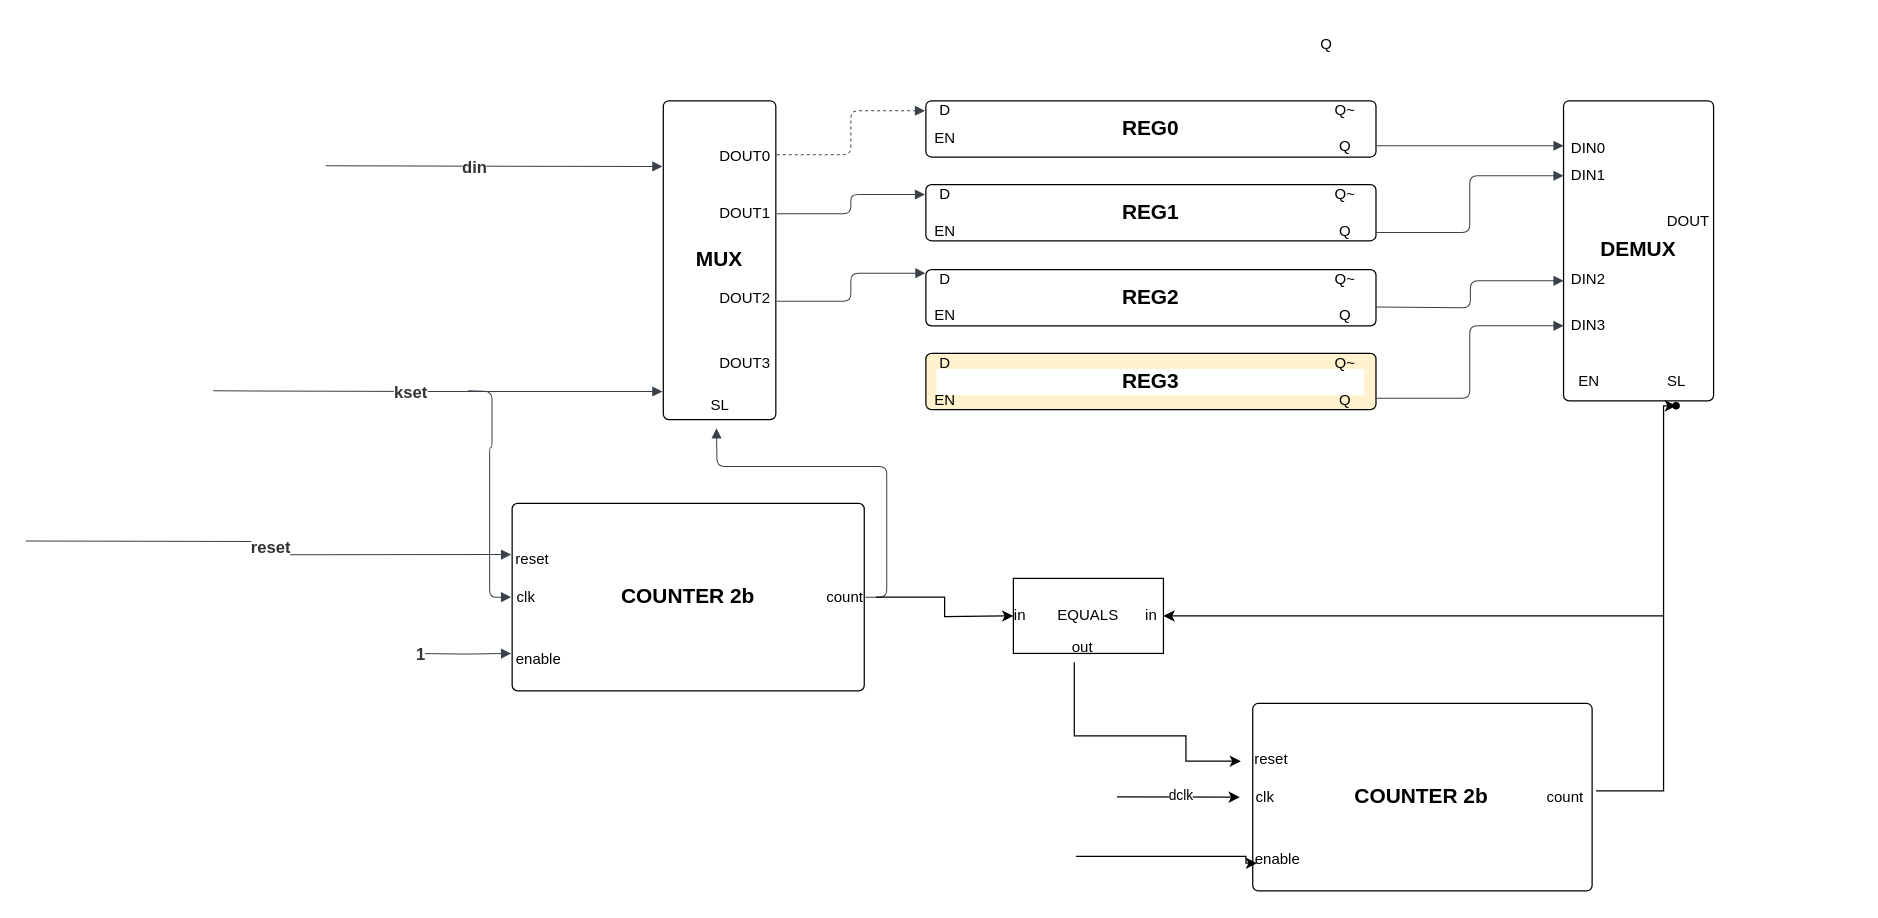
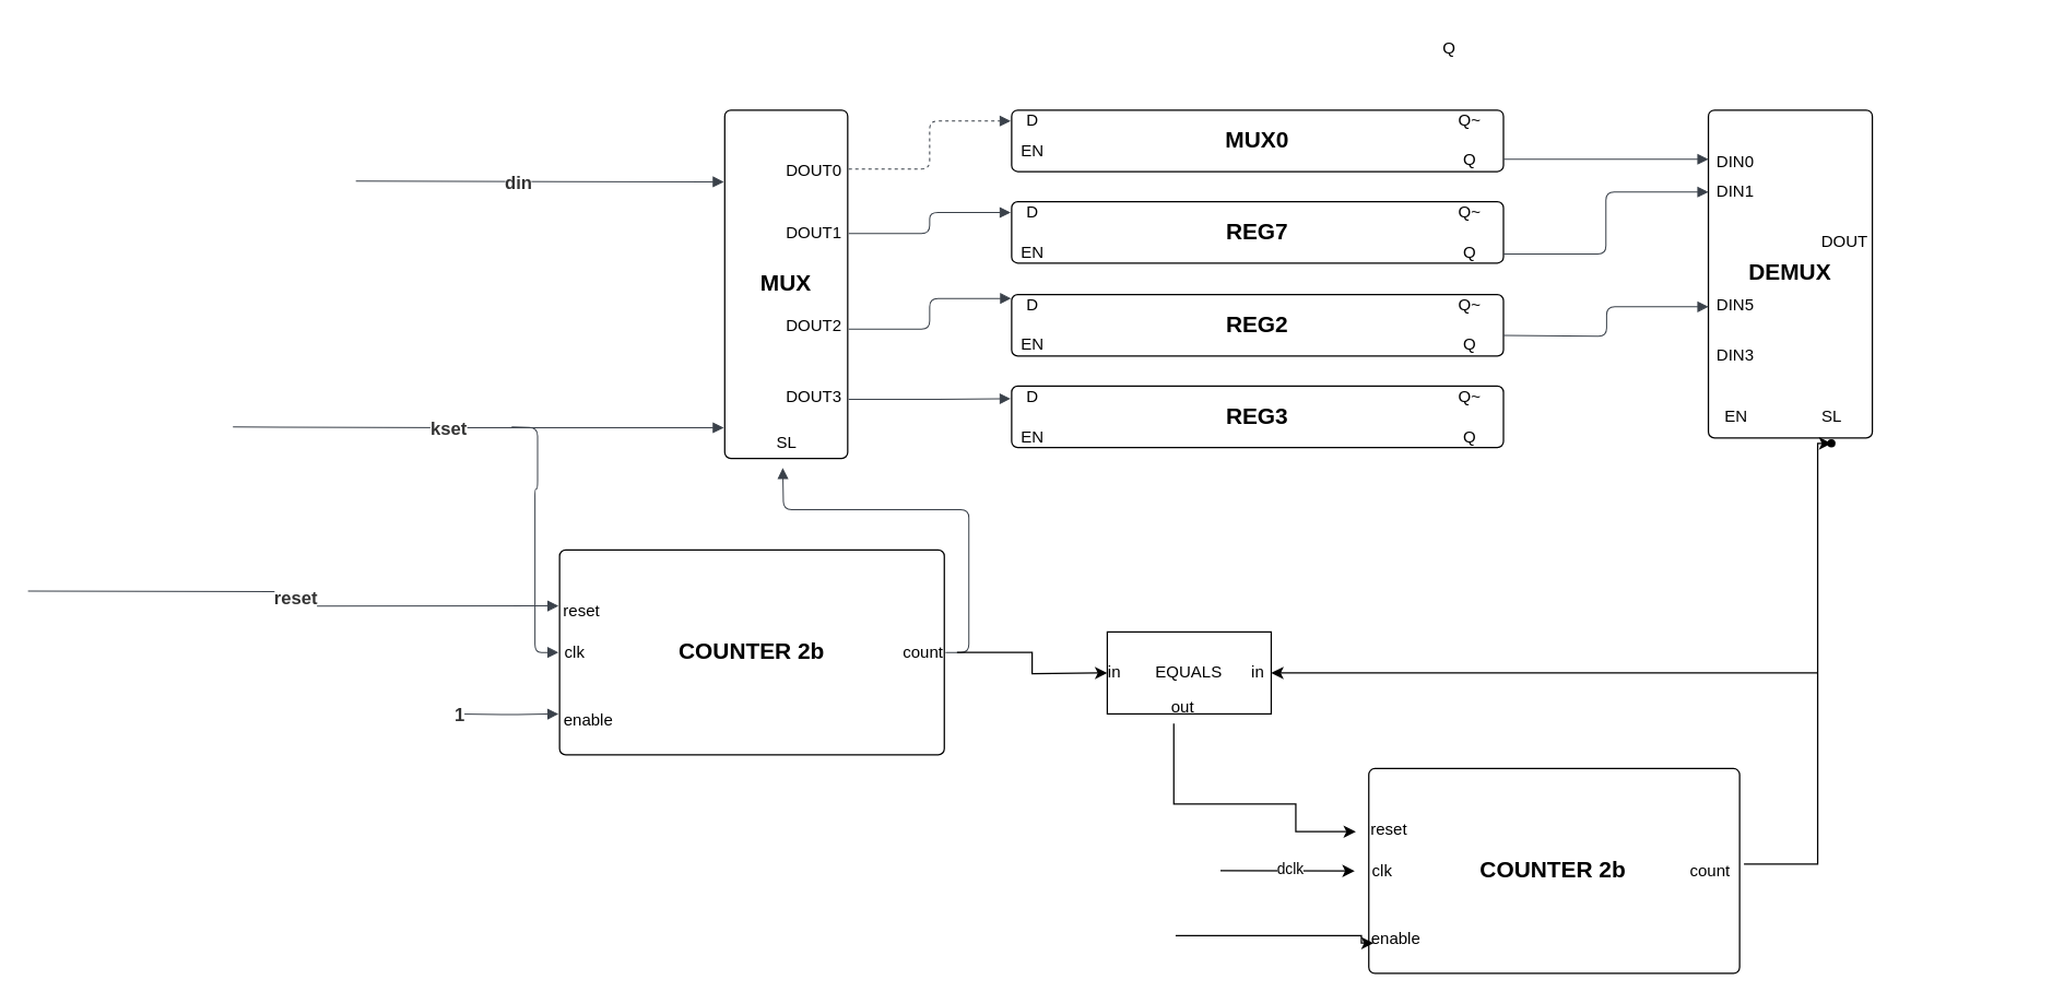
- <mxCell id="11" value="REG0" style="html=1;overflow=block;blockSpacing=1;whiteSpace=wrap;fontSize=16.7;fontStyle=1;spacing=9;strokeOpacity=100;rounded=1;absoluteArcSize=1;arcSize=9;strokeWidth=NaN;lucidId=GNLdRZr2UCtF;labelBackgroundColor=default;backgroundOutline=0;" vertex="1" parent="1"><mxGeometry x="740" y="80" width="360" height="45" as="geometry" /></mxCell>
+ <mxCell id="11" value="MUX0" style="html=1;overflow=block;blockSpacing=1;whiteSpace=wrap;fontSize=16.7;fontStyle=1;spacing=9;strokeOpacity=100;rounded=1;absoluteArcSize=1;arcSize=9;strokeWidth=NaN;lucidId=GNLdRZr2UCtF;labelBackgroundColor=default;backgroundOutline=0;" vertex="1" parent="1"><mxGeometry x="740" y="80" width="360" height="45" as="geometry" /></mxCell>
- <mxCell id="10" value="REG1" style="html=1;overflow=block;blockSpacing=1;whiteSpace=wrap;fontSize=16.7;fontStyle=1;spacing=9;strokeOpacity=100;rounded=1;absoluteArcSize=1;arcSize=9;strokeWidth=NaN;lucidId=GNLdud2seOXF;labelBackgroundColor=default;backgroundOutline=0;" vertex="1" parent="1"><mxGeometry x="740" y="147" width="360" height="45" as="geometry" /></mxCell>
+ <mxCell id="10" value="REG7" style="html=1;overflow=block;blockSpacing=1;whiteSpace=wrap;fontSize=16.7;fontStyle=1;spacing=9;strokeOpacity=100;rounded=1;absoluteArcSize=1;arcSize=9;strokeWidth=NaN;lucidId=GNLdud2seOXF;labelBackgroundColor=default;backgroundOutline=0;" vertex="1" parent="1"><mxGeometry x="740" y="147" width="360" height="45" as="geometry" /></mxCell>
- <mxCell id="30" value="DIN2&lt;div&gt;&lt;br&gt;&lt;/div&gt;" style="text;html=1;align=center;verticalAlign=middle;whiteSpace=wrap;rounded=0;" vertex="1" parent="1"><mxGeometry x="1240" y="215" width="60" height="30" as="geometry" /></mxCell>
+ <mxCell id="30" value="DIN5&lt;div&gt;&lt;br&gt;&lt;/div&gt;" style="text;html=1;align=center;verticalAlign=middle;whiteSpace=wrap;rounded=0;" vertex="1" parent="1"><mxGeometry x="1240" y="215" width="60" height="30" as="geometry" /></mxCell>
+ <mxCell id="16" value="" style="html=1;jettySize=18;whiteSpace=wrap;fontSize=13;strokeColor=#3a414a;strokeOpacity=100;strokeWidth=0.8;rounded=1;arcSize=12;edgeStyle=orthogonalEdgeStyle;startArrow=none;endArrow=block;endFill=1;exitX=1.008;exitY=0.83;exitPerimeter=0;entryX=-0.002;entryY=0.205;entryPerimeter=0;lucidId=zSLdqTJetr7H;labelBackgroundColor=default;backgroundOutline=0;" edge="1" parent="1" source="12" target="8"><mxGeometry width="100" height="100" relative="1" as="geometry"><Array as="points" /></mxGeometry></mxCell>
- <mxCell id="26" value="" style="html=1;jettySize=18;whiteSpace=wrap;fontSize=13;strokeColor=#3a414a;strokeOpacity=100;strokeWidth=0.8;rounded=1;arcSize=12;edgeStyle=orthogonalEdgeStyle;startArrow=none;endArrow=block;endFill=1;exitX=1;exitY=0.8;exitPerimeter=0;entryX=0;entryY=0.75;entryPerimeter=0;lucidId=H8Ldb3GeGKN9;labelBackgroundColor=default;backgroundOutline=0;" edge="1" parent="1" source="8" target="22"><mxGeometry width="100" height="100" relative="1" as="geometry"><Array as="points" /></mxGeometry></mxCell>
- <mxCell id="8" value="REG3" style="html=1;overflow=block;blockSpacing=1;whiteSpace=wrap;fontSize=16.7;fontStyle=1;spacing=9;strokeOpacity=100;rounded=1;absoluteArcSize=1;arcSize=9;strokeWidth=NaN;lucidId=FLLddBHVosgl;labelBackgroundColor=default;backgroundOutline=0;fillColor=#fff2cc;" vertex="1" parent="1"><mxGeometry x="740" y="282" width="360" height="45" as="geometry" /></mxCell>
+ <mxCell id="8" value="REG3" style="html=1;overflow=block;blockSpacing=1;whiteSpace=wrap;fontSize=16.7;fontStyle=1;spacing=9;strokeOpacity=100;rounded=1;absoluteArcSize=1;arcSize=9;strokeWidth=NaN;lucidId=FLLddBHVosgl;labelBackgroundColor=default;backgroundOutline=0;" vertex="1" parent="1"><mxGeometry x="740" y="282" width="360" height="45" as="geometry" /></mxCell>
